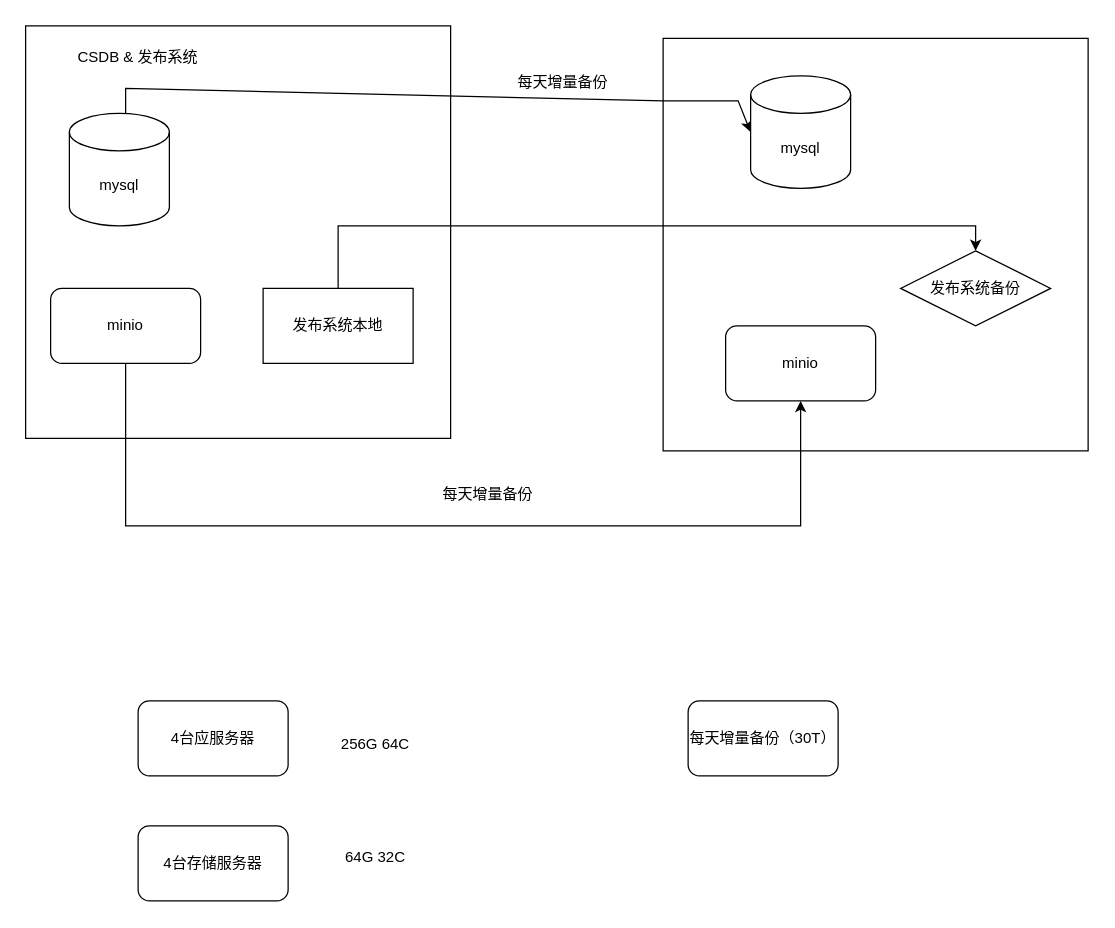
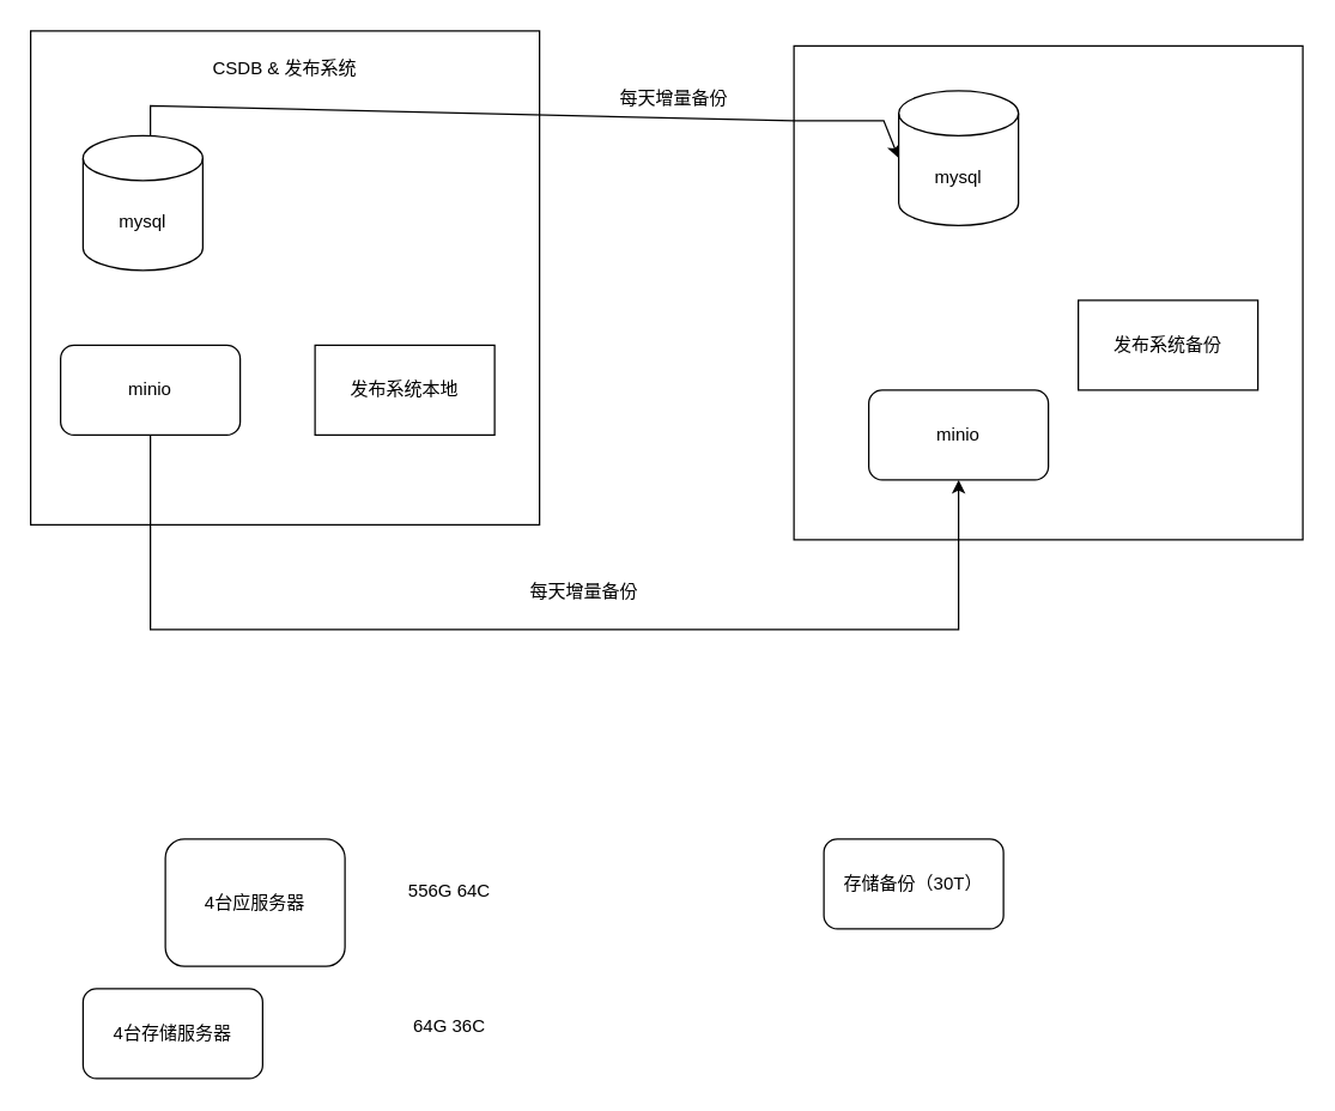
- <mxCell id="6" value="CSDB &amp;amp; 发布系统" style="text;html=1;align=center;verticalAlign=middle;whiteSpace=wrap;rounded=0;" vertex="1" parent="1"><mxGeometry x="55" y="30" width="110" height="30" as="geometry" /></mxCell>
+ <mxCell id="6" value="CSDB &amp;amp; 发布系统" style="text;html=1;align=center;verticalAlign=middle;whiteSpace=wrap;rounded=0;" vertex="1" parent="1"><mxGeometry x="135" y="30" width="110" height="30" as="geometry" /></mxCell>
- <mxCell id="15" style="edgeStyle=orthogonalEdgeStyle;rounded=0;orthogonalLoop=1;jettySize=auto;html=1;entryX=0.5;entryY=0;entryDx=0;entryDy=0;" edge="1" parent="1" source="5" target="14"><mxGeometry relative="1" as="geometry"><Array as="points"><mxPoint x="270" y="180" /><mxPoint x="780" y="180" /></Array></mxGeometry></mxCell>
- <mxCell id="14" value="发布系统备份" style="rhombus;whiteSpace=wrap;html=1;" vertex="1" parent="1"><mxGeometry x="720" y="200" width="120" height="60" as="geometry" /></mxCell>
+ <mxCell id="14" value="发布系统备份" style="rounded=0;whiteSpace=wrap;html=1;" vertex="1" parent="1"><mxGeometry x="720" y="200" width="120" height="60" as="geometry" /></mxCell>
- <mxCell id="16" value="4台应服务器" style="rounded=1;whiteSpace=wrap;html=1;" vertex="1" parent="1"><mxGeometry x="110" y="560" width="120" height="60" as="geometry" /></mxCell>
+ <mxCell id="16" value="4台应服务器" style="rounded=1;whiteSpace=wrap;html=1;" vertex="1" parent="1"><mxGeometry x="110" y="560" width="120" height="85" as="geometry" /></mxCell>
- <mxCell id="18" value="每天增量备份（30T）" style="rounded=1;whiteSpace=wrap;html=1;" vertex="1" parent="1"><mxGeometry x="550" y="560" width="120" height="60" as="geometry" /></mxCell>
+ <mxCell id="18" value="存储备份（30T）" style="rounded=1;whiteSpace=wrap;html=1;" vertex="1" parent="1"><mxGeometry x="550" y="560" width="120" height="60" as="geometry" /></mxCell>
- <mxCell id="19" value="256G 64C" style="text;html=1;align=center;verticalAlign=middle;whiteSpace=wrap;rounded=0;" vertex="1" parent="1"><mxGeometry x="270" y="580" width="60" height="30" as="geometry" /></mxCell>
+ <mxCell id="19" value="556G 64C" style="text;html=1;align=center;verticalAlign=middle;whiteSpace=wrap;rounded=0;" vertex="1" parent="1"><mxGeometry x="270" y="580" width="60" height="30" as="geometry" /></mxCell>
- <mxCell id="20" value="64G 32C" style="text;html=1;align=center;verticalAlign=middle;whiteSpace=wrap;rounded=0;" vertex="1" parent="1"><mxGeometry x="270" y="670" width="60" height="30" as="geometry" /></mxCell>
+ <mxCell id="20" value="64G 36C" style="text;html=1;align=center;verticalAlign=middle;whiteSpace=wrap;rounded=0;" vertex="1" parent="1"><mxGeometry x="270" y="670" width="60" height="30" as="geometry" /></mxCell>
- <mxCell id="17" value="4台存储服务器" style="rounded=1;whiteSpace=wrap;html=1;" vertex="1" parent="1"><mxGeometry x="110" y="660" width="120" height="60" as="geometry" /></mxCell>
+ <mxCell id="17" value="4台存储服务器" style="rounded=1;whiteSpace=wrap;html=1;" vertex="1" parent="1"><mxGeometry x="55" y="660" width="120" height="60" as="geometry" /></mxCell>
